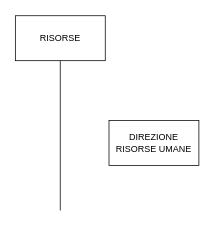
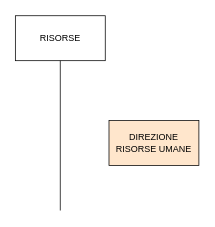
- <mxCell id="3" value="DIREZIONE RISORSE UMANE" style="rounded=0;whiteSpace=wrap;html=1;rotation=0;" vertex="1" parent="1"><mxGeometry x="145" y="160" width="120" height="60" as="geometry" /></mxCell>
+ <mxCell id="3" value="DIREZIONE RISORSE UMANE" style="rounded=0;whiteSpace=wrap;html=1;rotation=0;fillColor=#ffe6cc;" vertex="1" parent="1"><mxGeometry x="145" y="160" width="120" height="60" as="geometry" /></mxCell>
